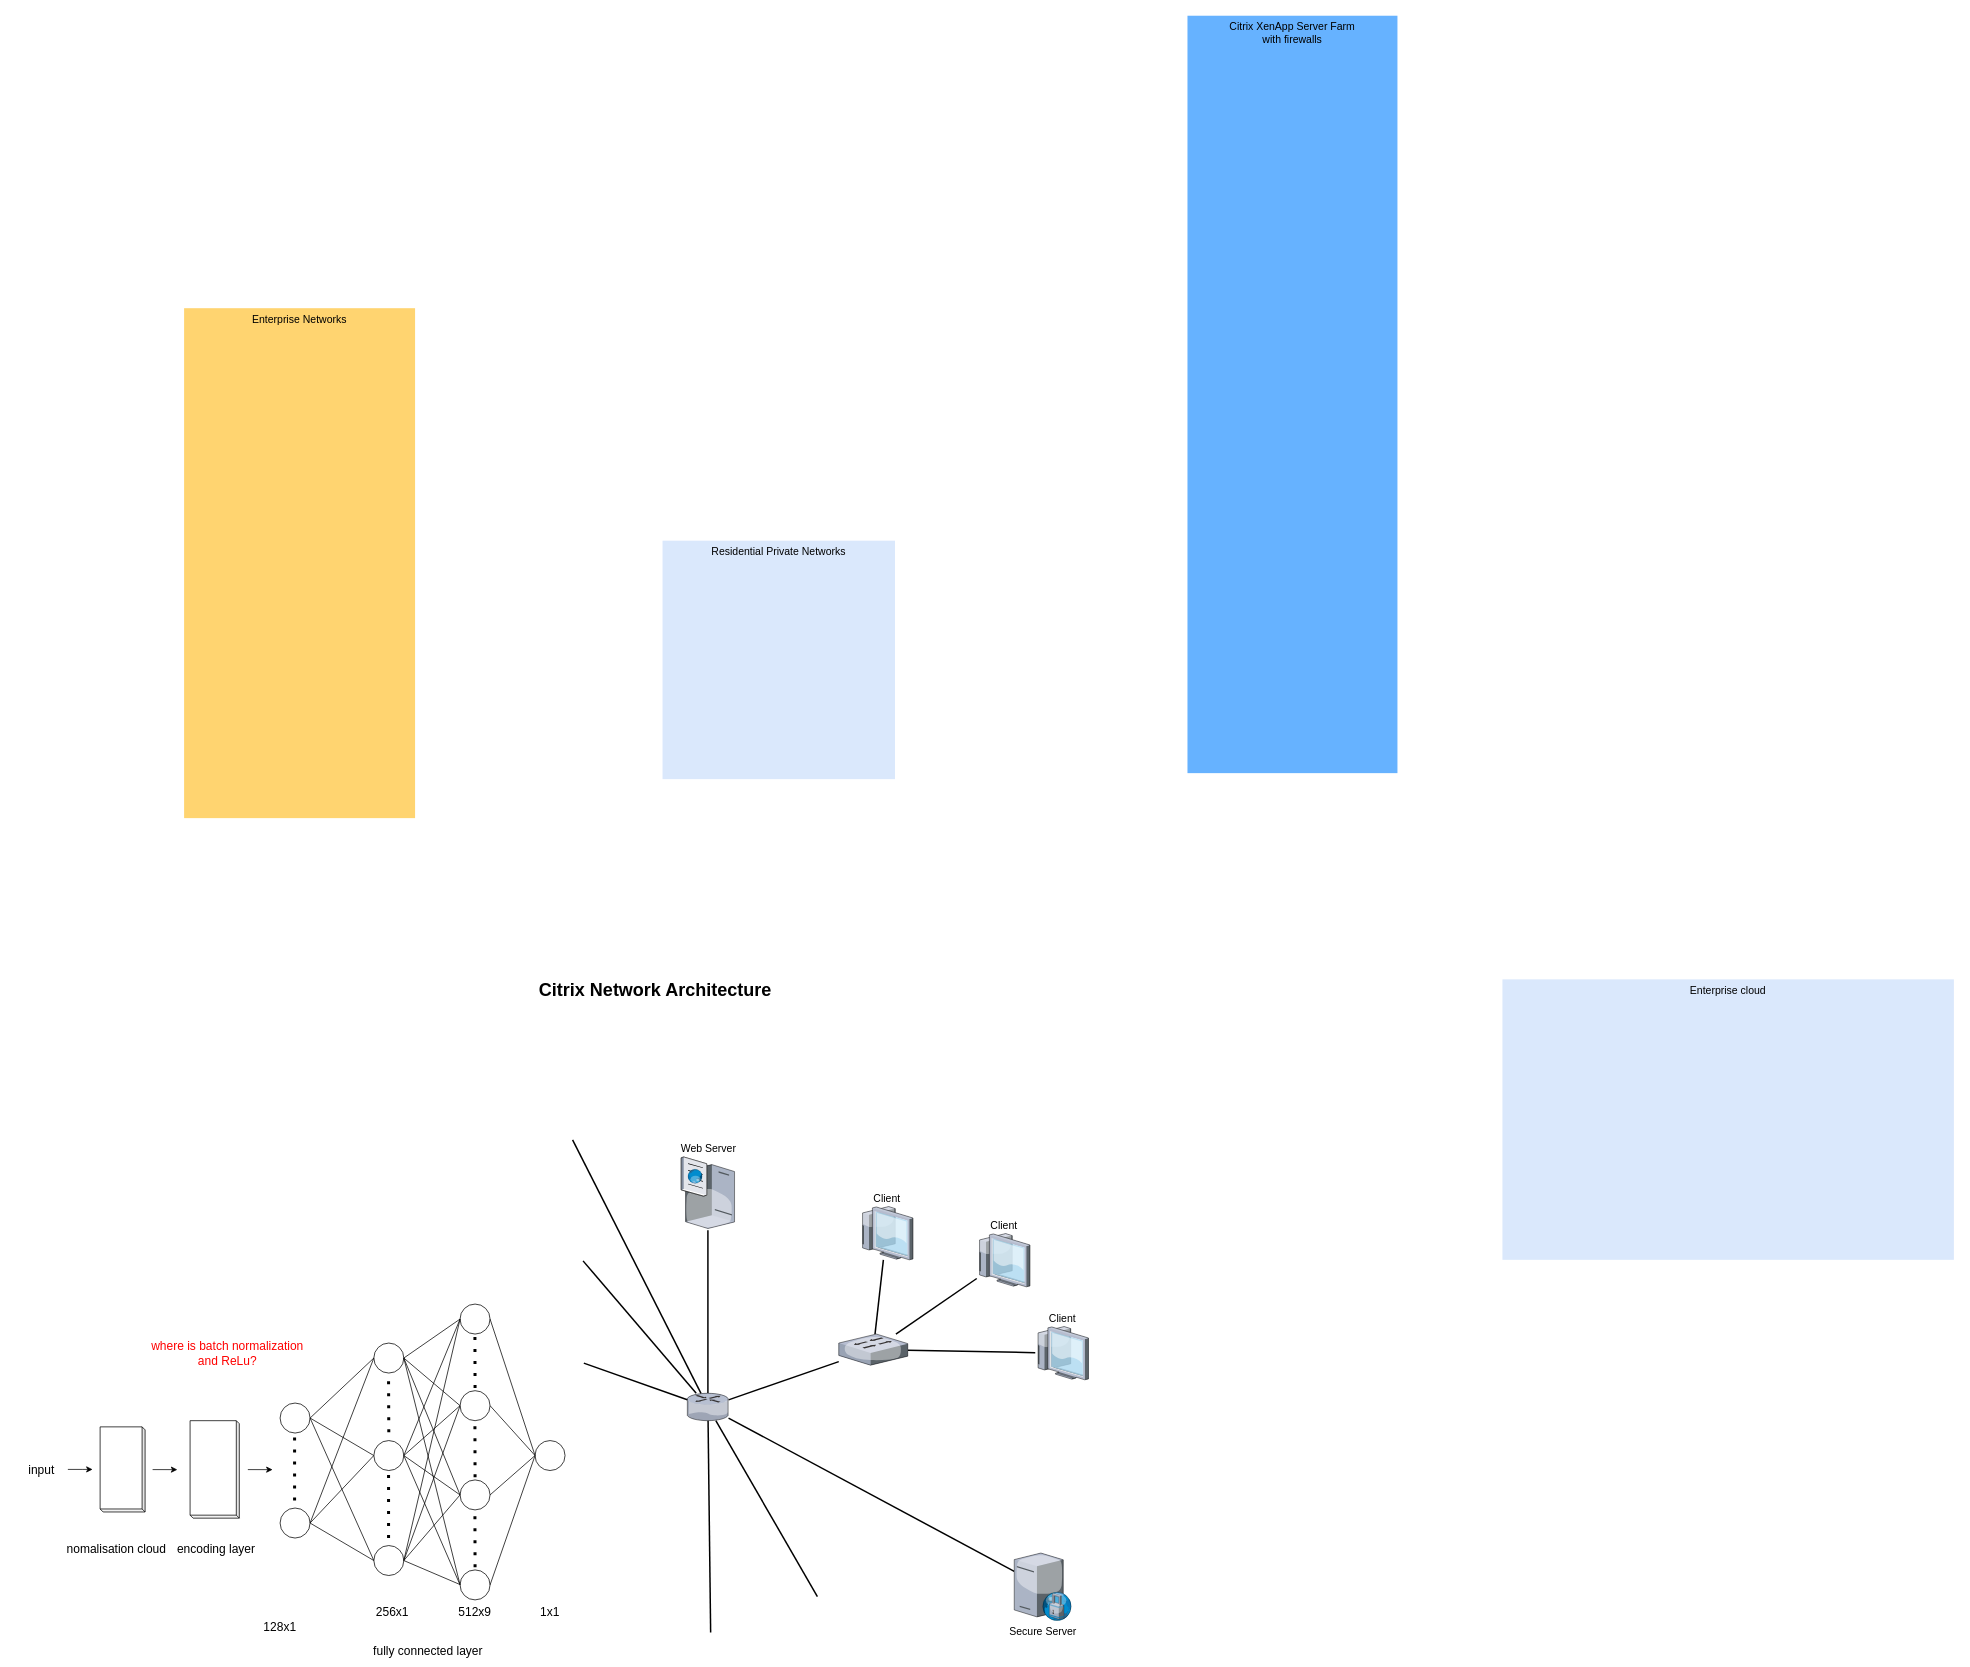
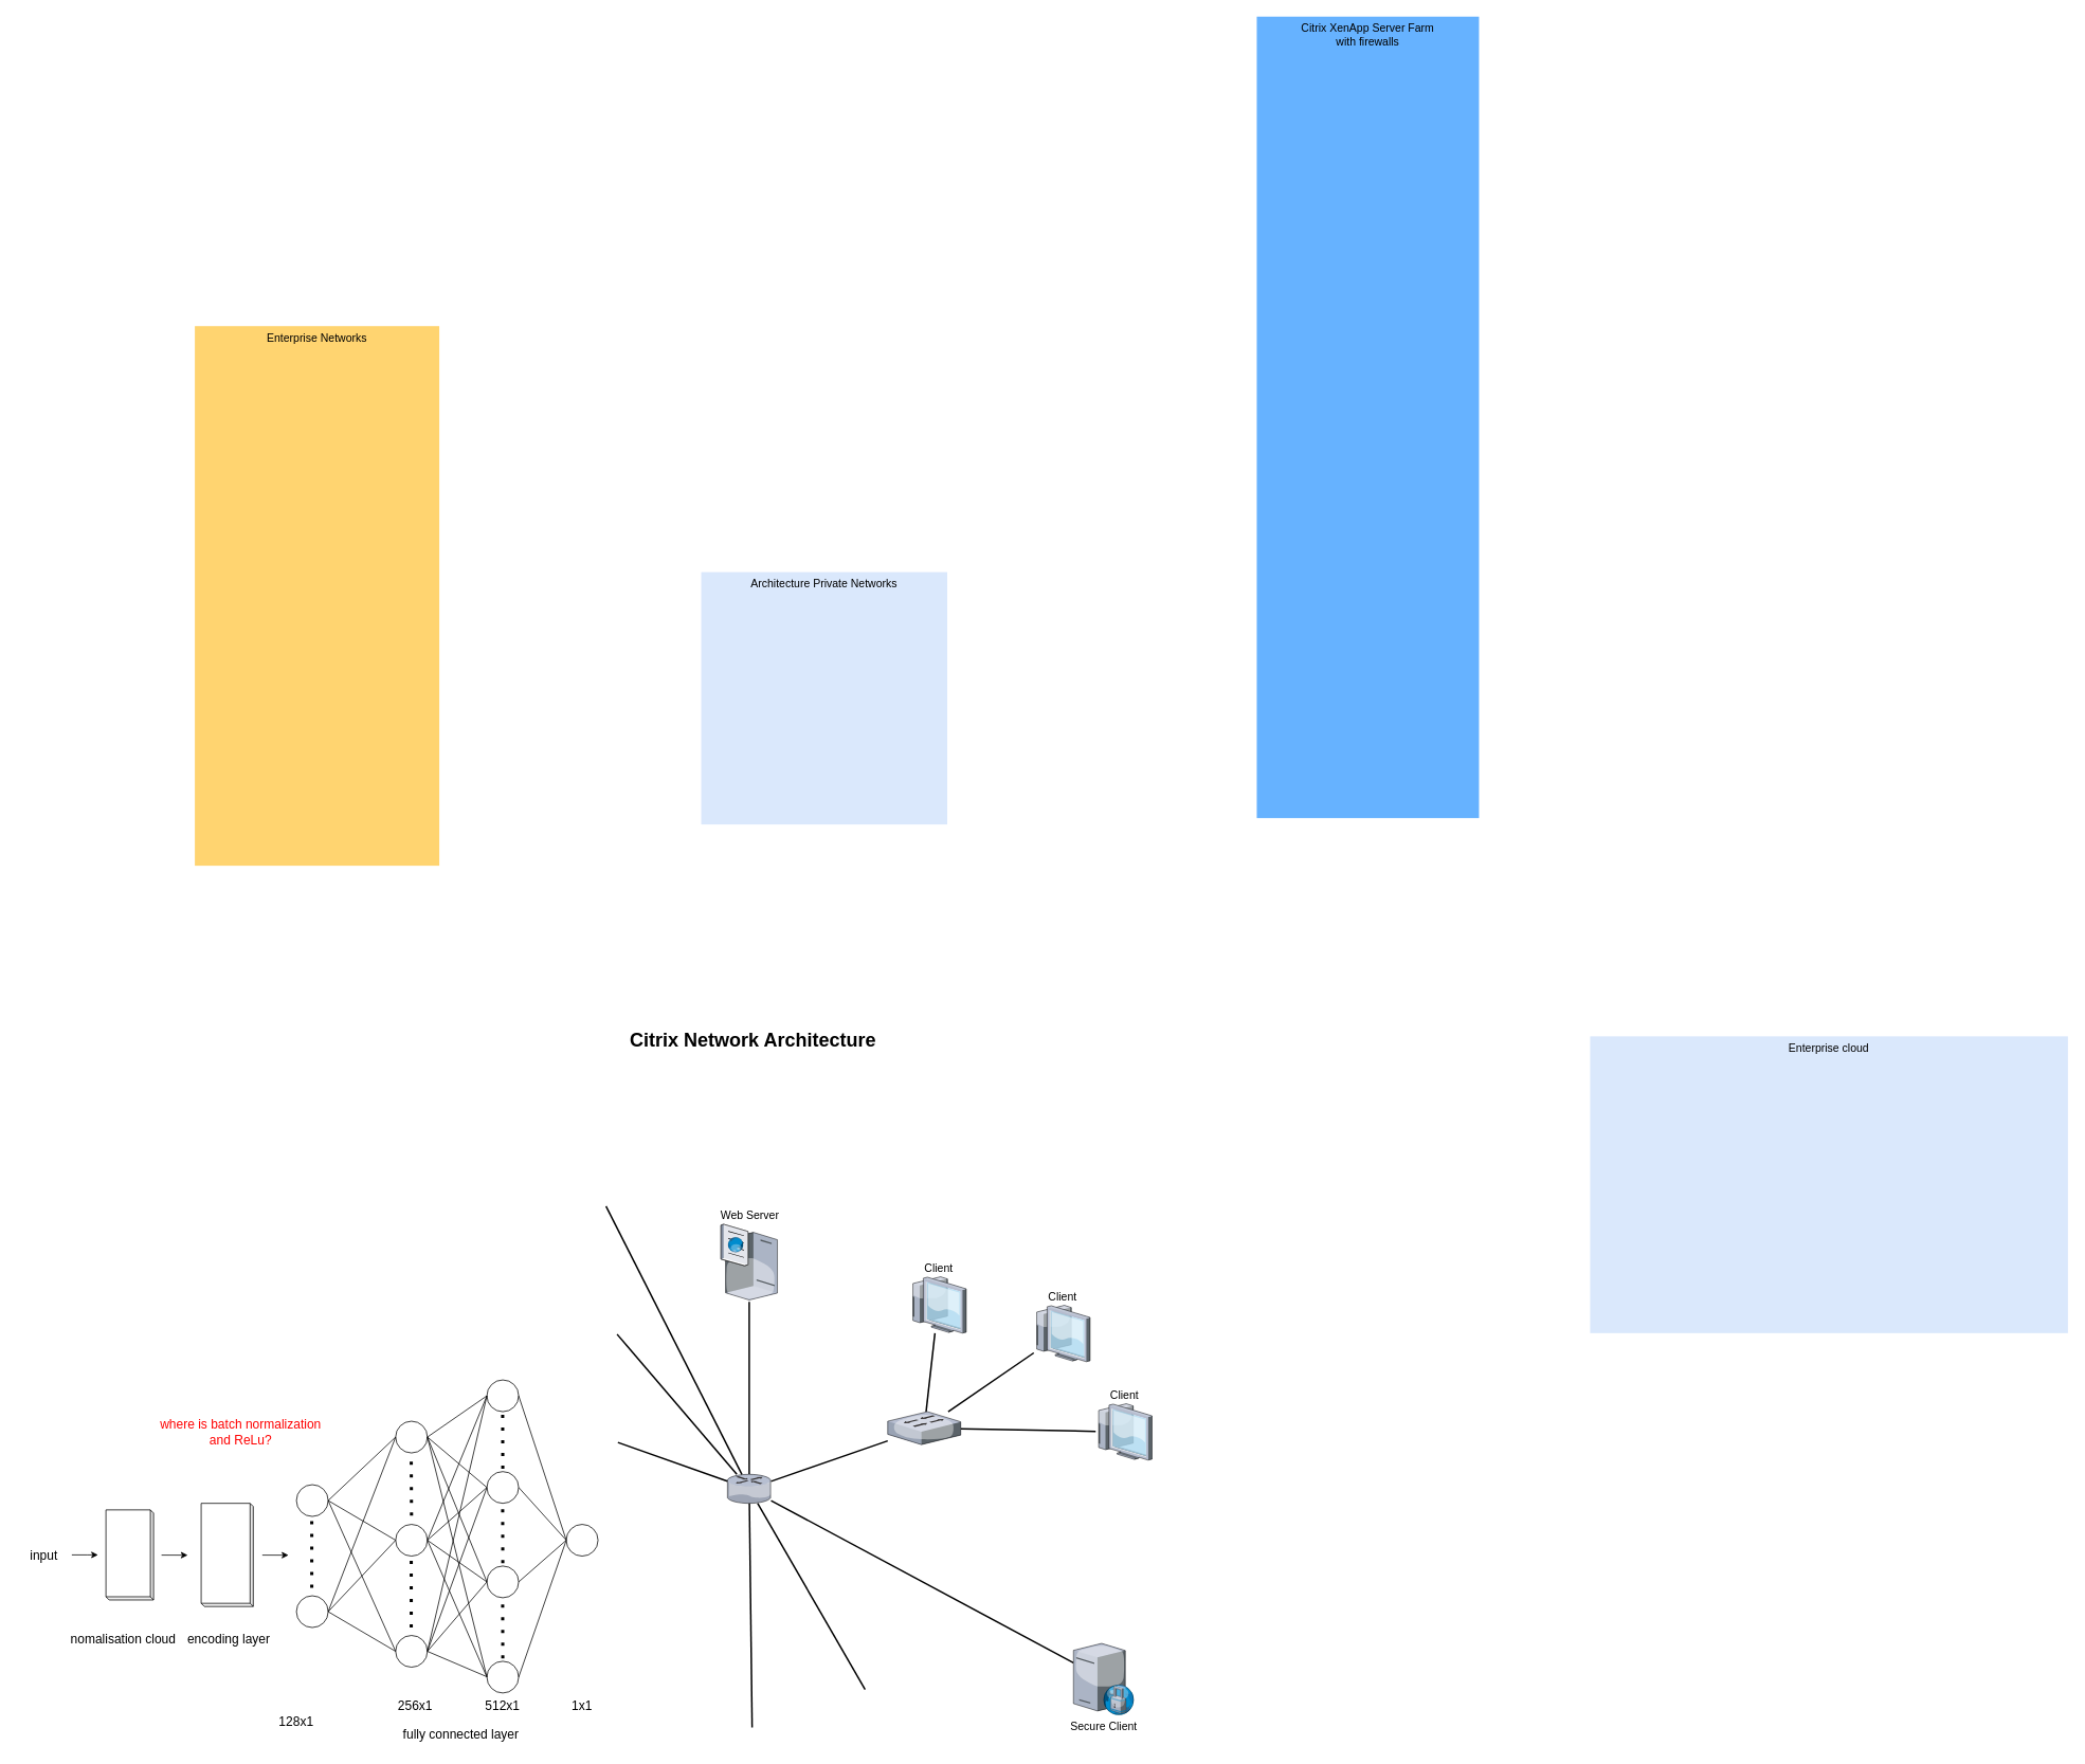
- <mxCell id="4" value="Residential Private Networks" style="whiteSpace=wrap;html=1;fillColor=#dae8fc;fontSize=14;strokeColor=none;verticalAlign=top;" parent="1" vertex="1"><mxGeometry x="883" y="720" width="310" height="318" as="geometry" /></mxCell>
+ <mxCell id="4" value="Architecture Private Networks" style="whiteSpace=wrap;html=1;fillColor=#dae8fc;fontSize=14;strokeColor=none;verticalAlign=top;" parent="1" vertex="1"><mxGeometry x="883" y="720" width="310" height="318" as="geometry" /></mxCell>
- <mxCell id="24" value="Citrix Network Architecture" style="text;strokeColor=none;fillColor=none;html=1;fontSize=24;fontStyle=1;verticalAlign=middle;align=center;" parent="1" vertex="1"><mxGeometry x="442" y="1300" width="861" height="40" as="geometry" /></mxCell>
+ <mxCell id="24" value="Citrix Network Architecture" style="text;strokeColor=none;fillColor=none;html=1;fontSize=24;fontStyle=1;verticalAlign=middle;align=center;" parent="1" vertex="1"><mxGeometry x="517" y="1290" width="861" height="40" as="geometry" /></mxCell>
- <mxCell id="44" value="512x9" style="text;html=1;strokeColor=none;fillColor=none;align=center;verticalAlign=middle;whiteSpace=wrap;rounded=0;fontSize=16;" vertex="1" parent="1"><mxGeometry x="603" y="2132.5" width="60" height="30" as="geometry" /></mxCell>
+ <mxCell id="44" value="512x1" style="text;html=1;strokeColor=none;fillColor=none;align=center;verticalAlign=middle;whiteSpace=wrap;rounded=0;fontSize=16;" vertex="1" parent="1"><mxGeometry x="603" y="2132.5" width="60" height="30" as="geometry" /></mxCell>
- <mxCell id="15" value="Secure Server" style="verticalLabelPosition=bottom;aspect=fixed;html=1;verticalAlign=top;strokeColor=none;shape=mxgraph.citrix.proxy_server;fillColor=#66B2FF;gradientColor=#0066CC;fontSize=14;" parent="1" vertex="1"><mxGeometry x="1352" y="2070" width="76.5" height="90" as="geometry" /></mxCell>
+ <mxCell id="15" value="Secure Client" style="verticalLabelPosition=bottom;aspect=fixed;html=1;verticalAlign=top;strokeColor=none;shape=mxgraph.citrix.proxy_server;fillColor=#66B2FF;gradientColor=#0066CC;fontSize=14;" parent="1" vertex="1"><mxGeometry x="1352" y="2070" width="76.5" height="90" as="geometry" /></mxCell>
- <mxCell id="55" value="fully connected layer" style="text;html=1;strokeColor=none;fillColor=none;align=center;verticalAlign=middle;whiteSpace=wrap;rounded=0;fontSize=16;" vertex="1" parent="1"><mxGeometry x="483" y="2185" width="175" height="30" as="geometry" /></mxCell>
+ <mxCell id="55" value="fully connected layer" style="text;html=1;strokeColor=none;fillColor=none;align=center;verticalAlign=middle;whiteSpace=wrap;rounded=0;fontSize=16;" vertex="1" parent="1"><mxGeometry x="493" y="2170" width="175" height="30" as="geometry" /></mxCell>
